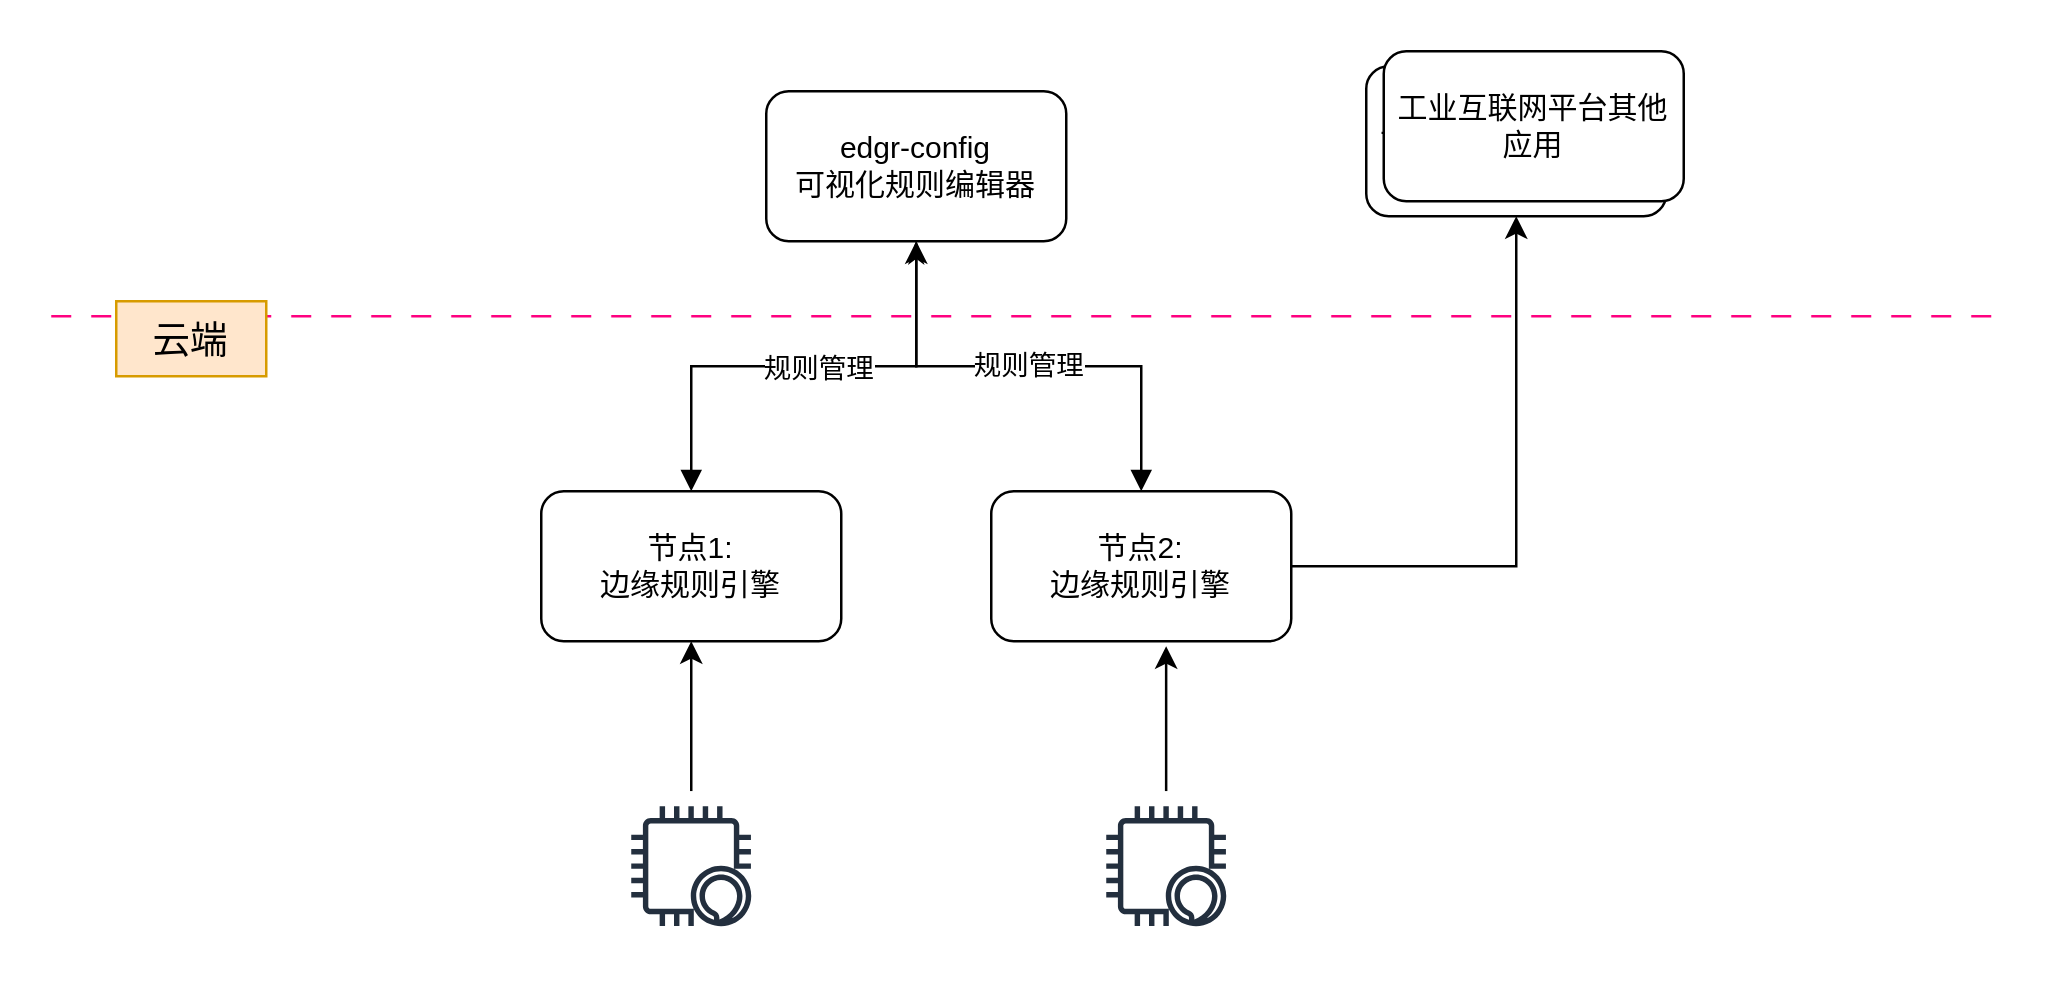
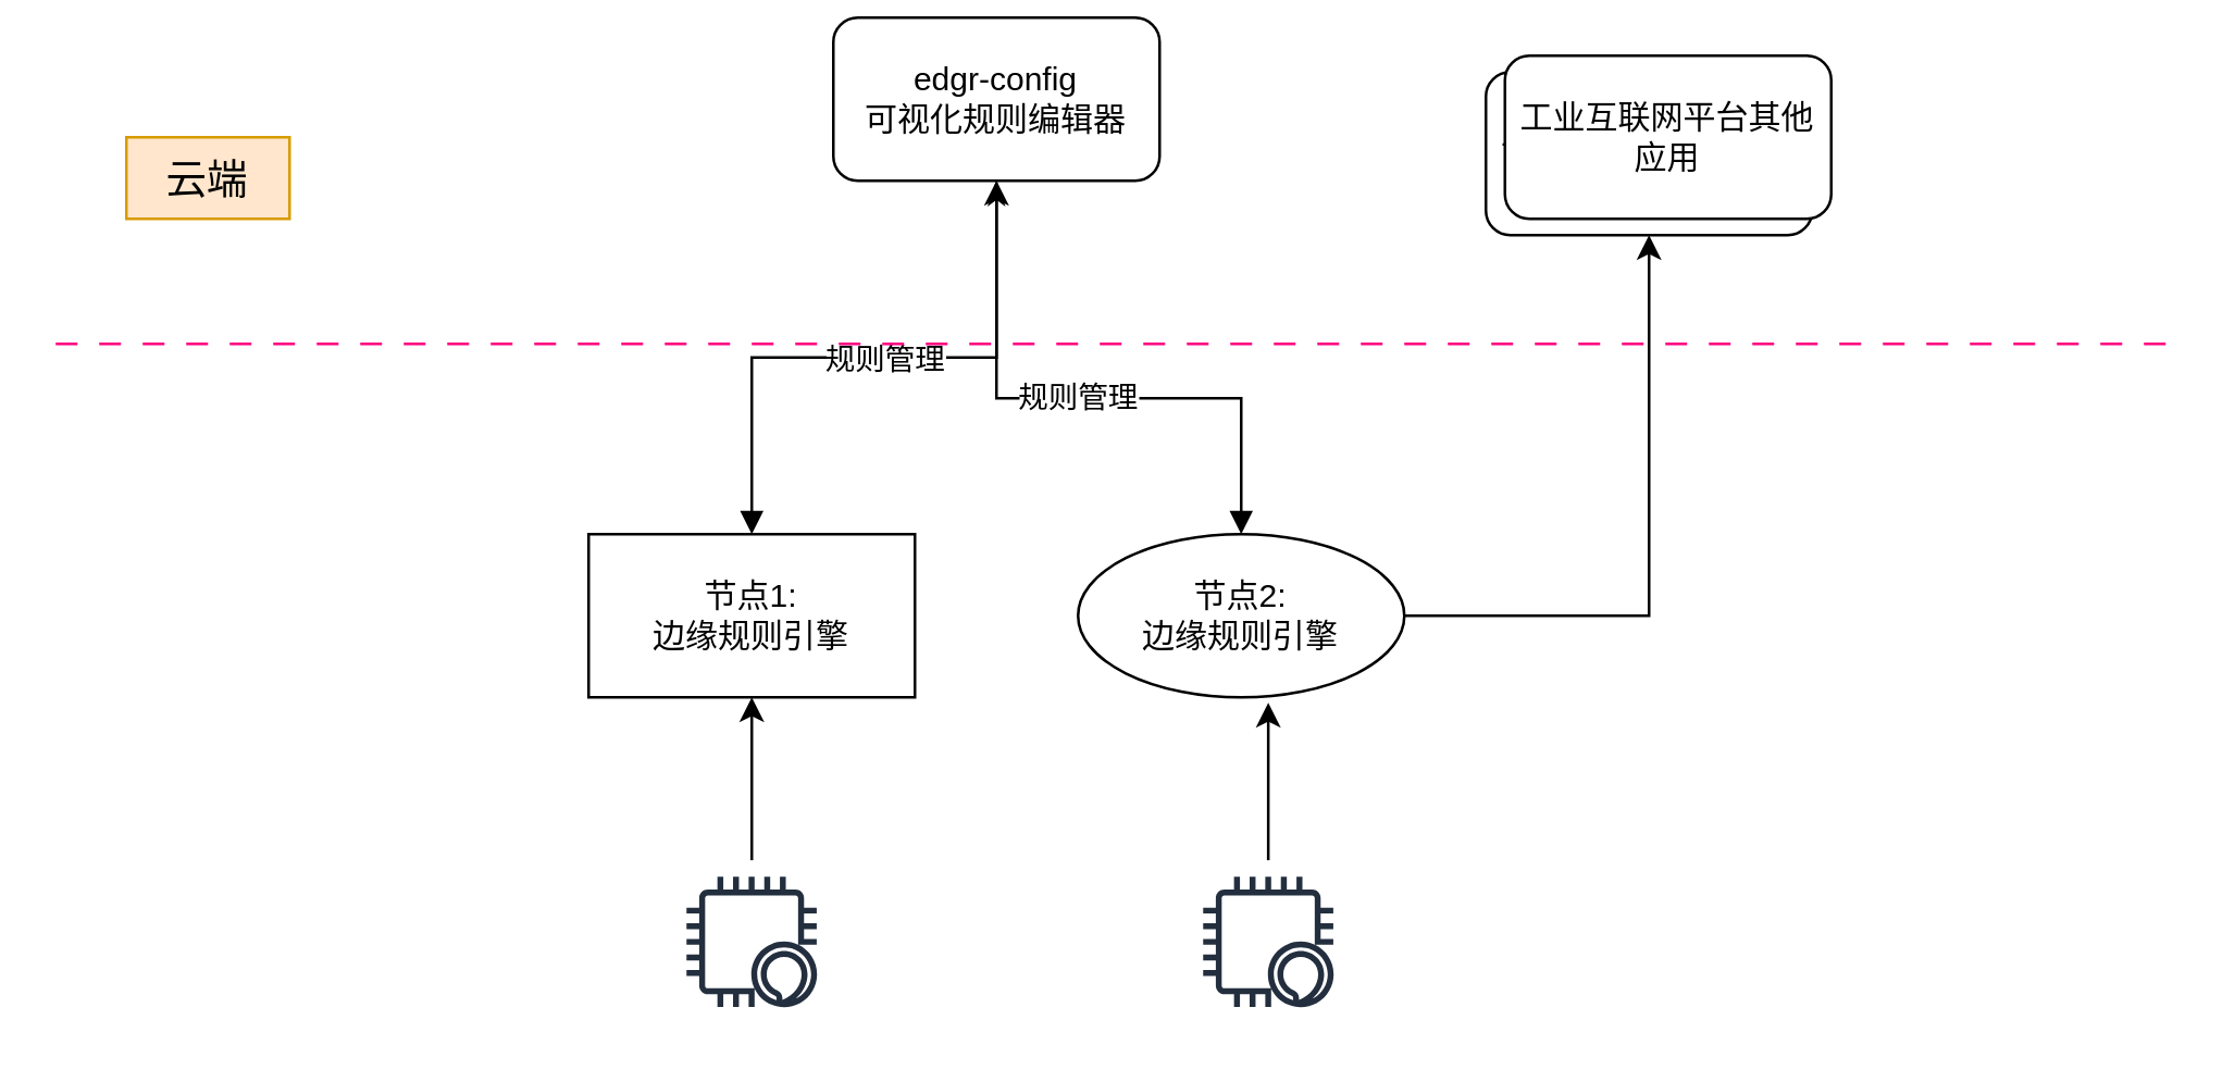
- <mxCell id="7" value="edgr-config&lt;br&gt;可视化规则编辑器" style="rounded=1;whiteSpace=wrap;html=1;" vertex="1" parent="1"><mxGeometry x="306" y="36" width="120" height="60" as="geometry" /></mxCell>
+ <mxCell id="7" value="edgr-config&lt;br&gt;可视化规则编辑器" style="rounded=1;whiteSpace=wrap;html=1;" vertex="1" parent="1"><mxGeometry x="306" y="6" width="120" height="60" as="geometry" /></mxCell>
- <mxCell id="6" value="&lt;font style=&quot;font-size: 15px;&quot;&gt;云端&lt;/font&gt;" style="text;html=1;strokeColor=#d79b00;fillColor=#ffe6cc;align=center;verticalAlign=middle;whiteSpace=wrap;rounded=0;" vertex="1" parent="1"><mxGeometry x="46" y="120" width="60" height="30" as="geometry" /></mxCell>
+ <mxCell id="6" value="&lt;font style=&quot;font-size: 15px;&quot;&gt;云端&lt;/font&gt;" style="text;html=1;strokeColor=#d79b00;fillColor=#ffe6cc;align=center;verticalAlign=middle;whiteSpace=wrap;rounded=0;" vertex="1" parent="1"><mxGeometry x="46" y="50" width="60" height="30" as="geometry" /></mxCell>
- <mxCell id="4" value="节点1:&lt;br&gt;边缘规则引擎" style="rounded=1;whiteSpace=wrap;html=1;" vertex="1" parent="1"><mxGeometry x="216" y="196" width="120" height="60" as="geometry" /></mxCell>
+ <mxCell id="4" value="节点1:&lt;br&gt;边缘规则引擎" style="whiteSpace=wrap;html=1;rounded=0;" vertex="1" parent="1"><mxGeometry x="216" y="196" width="120" height="60" as="geometry" /></mxCell>
- <mxCell id="10" value="节点2:&lt;br&gt;边缘规则引擎" style="rounded=1;whiteSpace=wrap;html=1;" vertex="1" parent="1"><mxGeometry x="396" y="196" width="120" height="60" as="geometry" /></mxCell>
+ <mxCell id="10" value="节点2:&lt;br&gt;边缘规则引擎" style="ellipse;whiteSpace=wrap;html=1;" vertex="1" parent="1"><mxGeometry x="396" y="196" width="120" height="60" as="geometry" /></mxCell>
